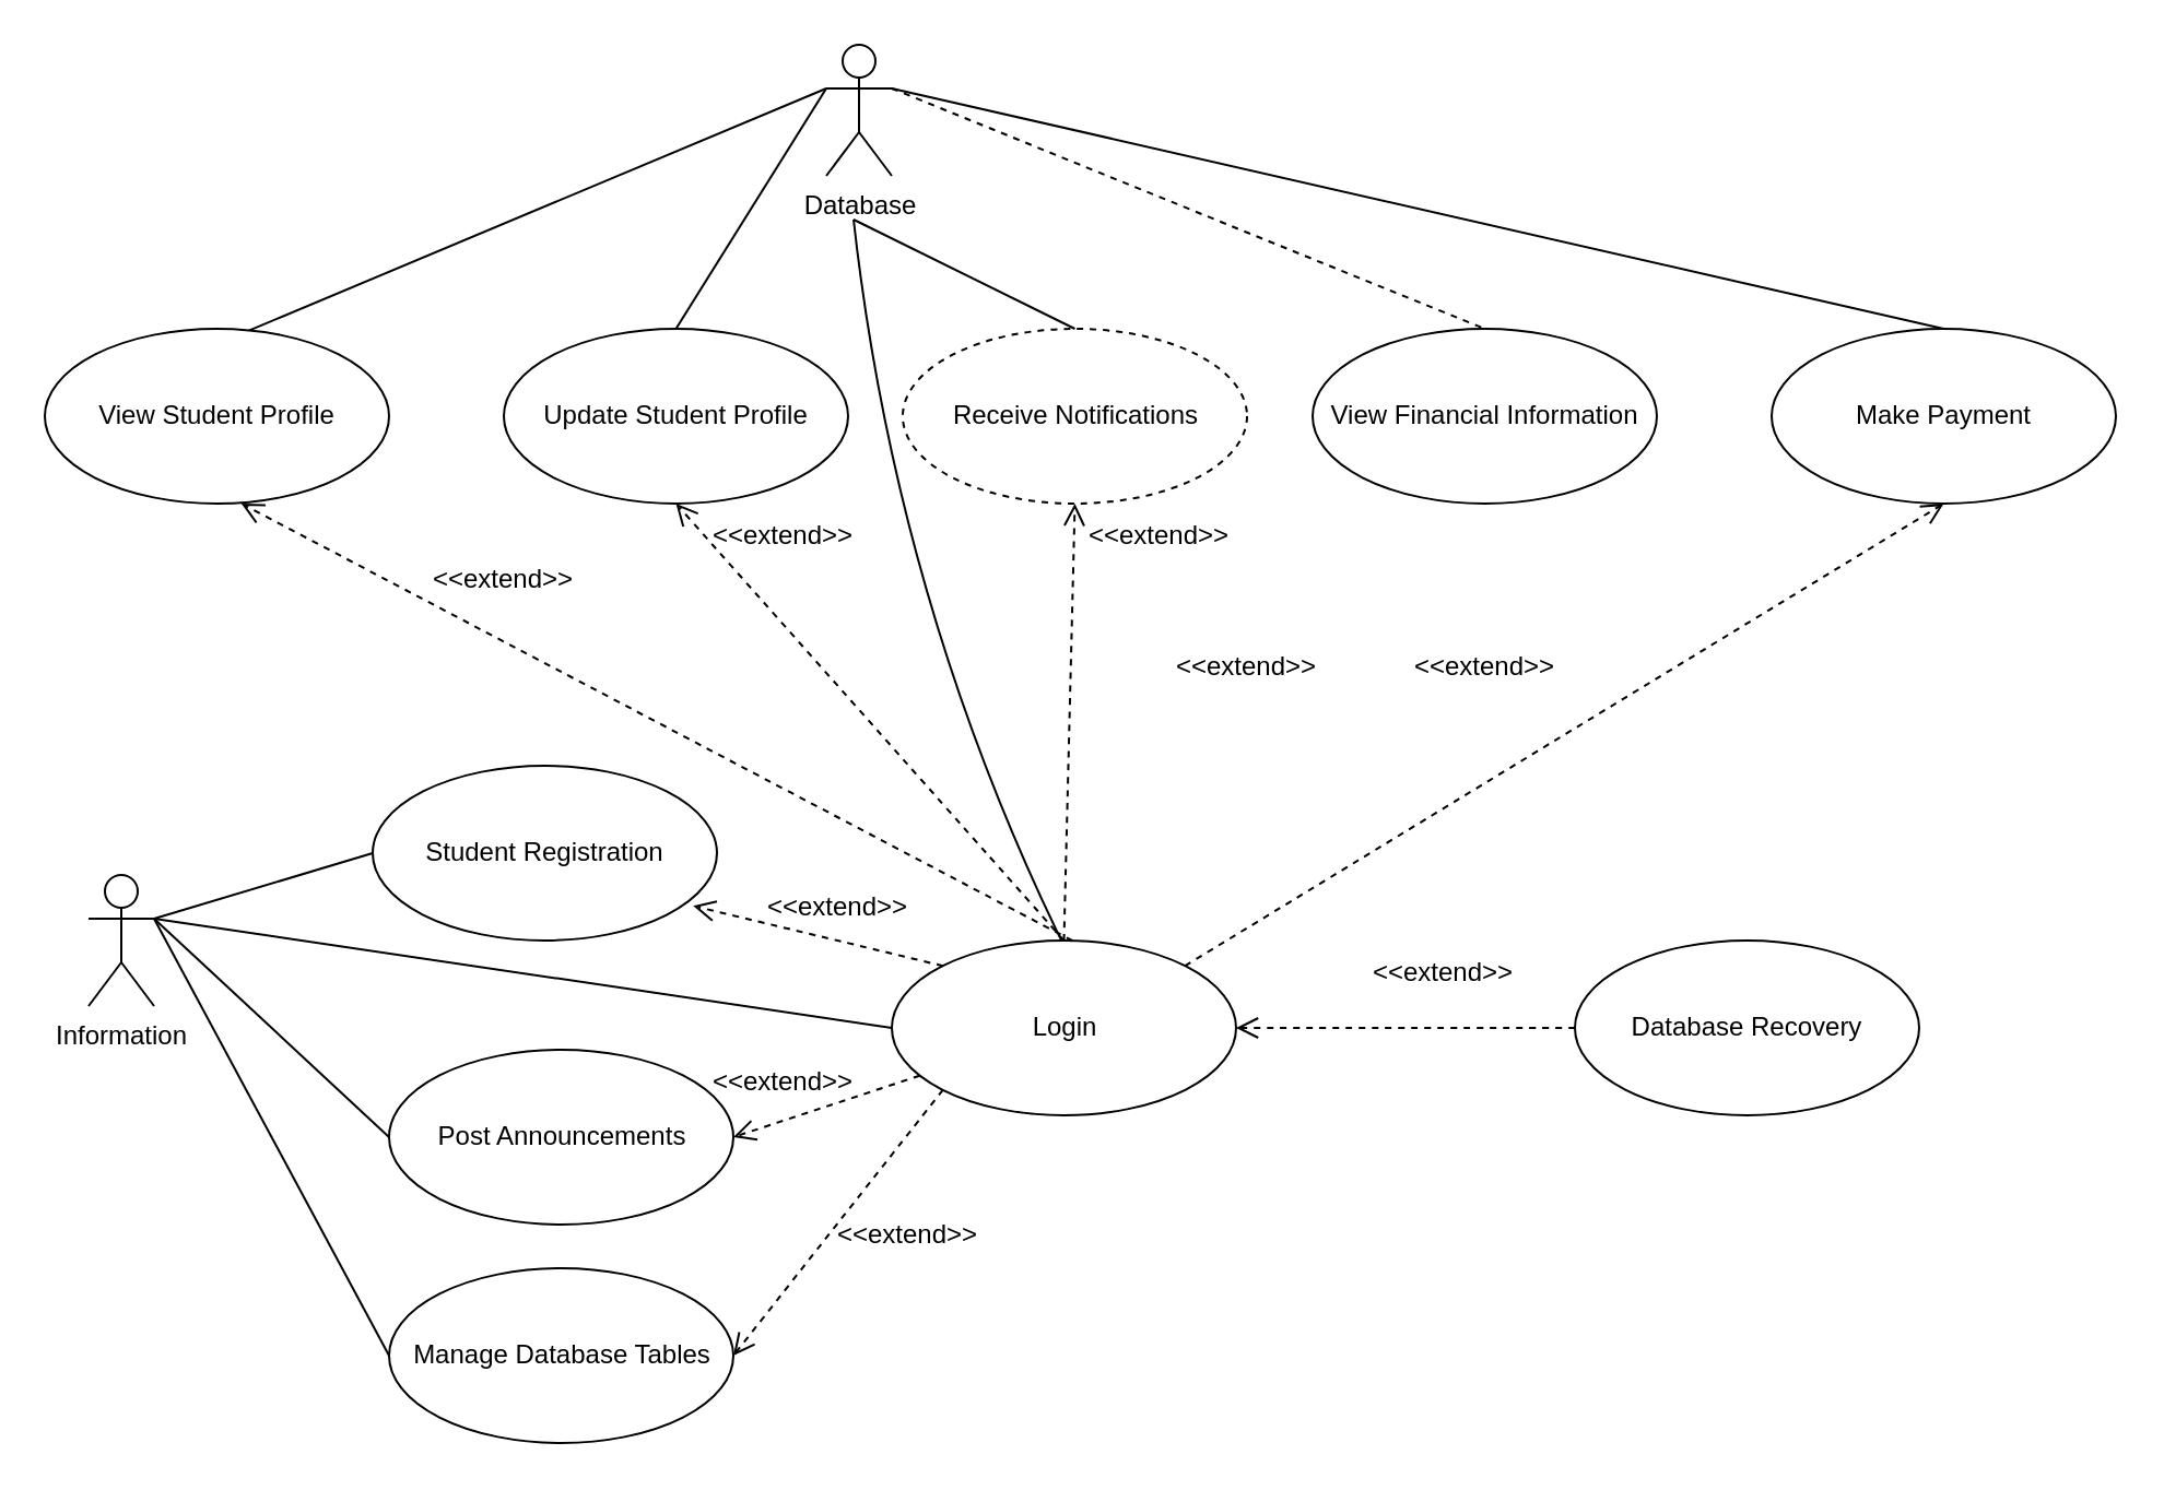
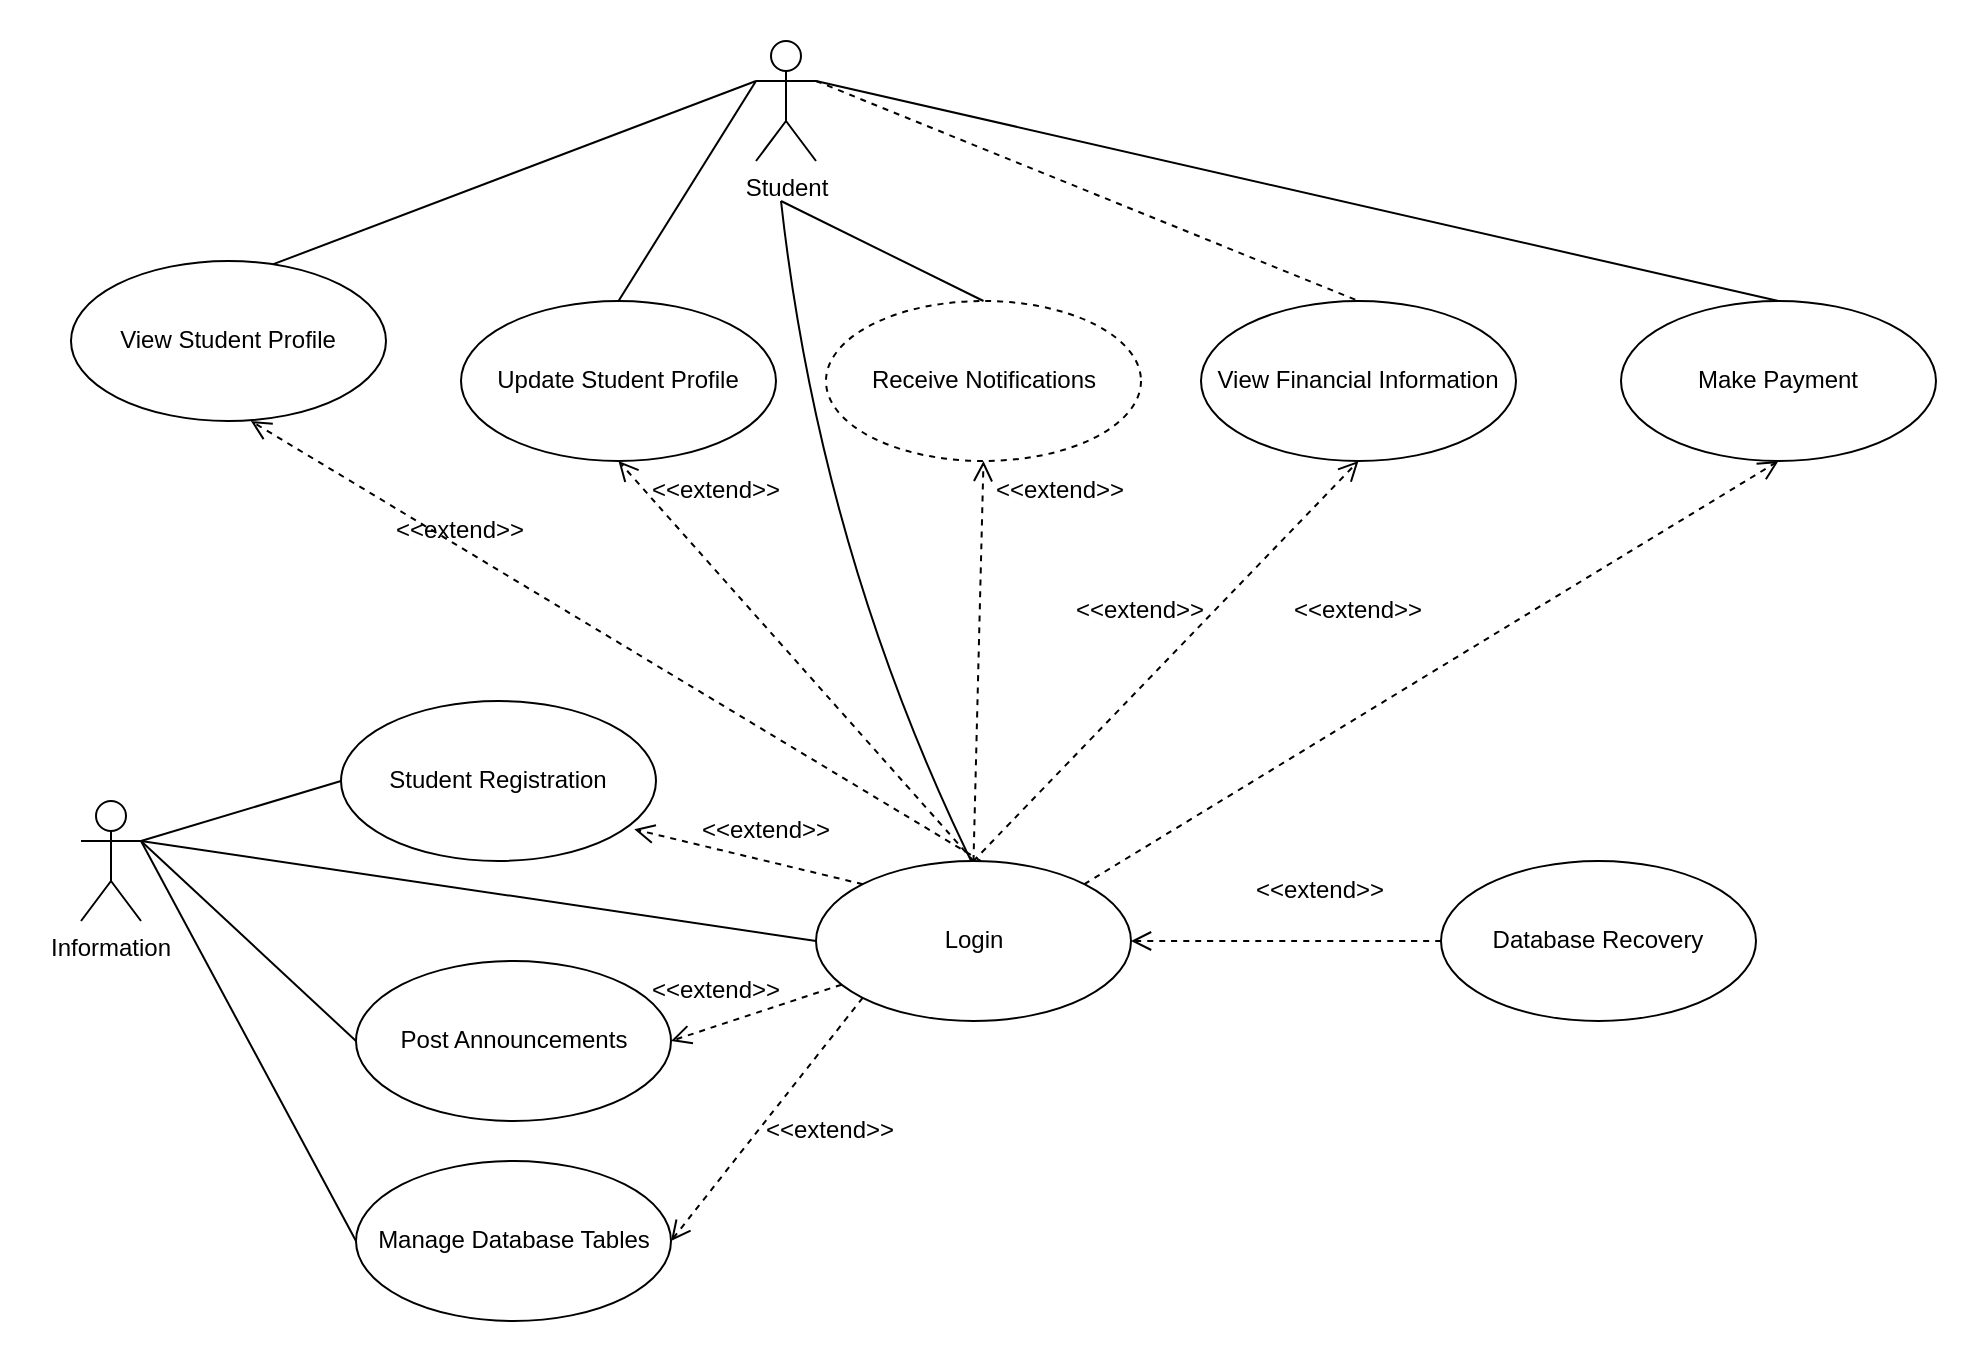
- <mxCell id="7" value="Database" style="shape=umlActor;verticalLabelPosition=bottom;verticalAlign=top;html=1;outlineConnect=0;" parent="1" vertex="1"><mxGeometry x="377.5" y="20" width="30" height="60" as="geometry" /></mxCell>
+ <mxCell id="7" value="Student" style="shape=umlActor;verticalLabelPosition=bottom;verticalAlign=top;html=1;outlineConnect=0;" parent="1" vertex="1"><mxGeometry x="377.5" y="20" width="30" height="60" as="geometry" /></mxCell>
- <mxCell id="15" value="View Student Profile" style="ellipse;whiteSpace=wrap;html=1;" parent="1" vertex="1"><mxGeometry y="150" width="157.5" height="80" as="geometry" x="20" /></mxCell>
+ <mxCell id="15" value="View Student Profile" style="ellipse;whiteSpace=wrap;html=1;" parent="1" vertex="1"><mxGeometry x="35" y="130" width="157.5" height="80" as="geometry" /></mxCell>
+ <mxCell id="28" style="edgeStyle=none;curved=1;rounded=0;orthogonalLoop=1;jettySize=auto;html=1;fontSize=12;startSize=8;endSize=8;dashed=1;endArrow=open;endFill=0;exitX=0.5;exitY=0;exitDx=0;exitDy=0;entryX=0.5;entryY=1;entryDx=0;entryDy=0;" parent="1" source="17" target="16" edge="1"><mxGeometry relative="1" as="geometry"><mxPoint x="569" y="310" as="sourcePoint" /><mxPoint x="680" y="270" as="targetPoint" /></mxGeometry></mxCell>
